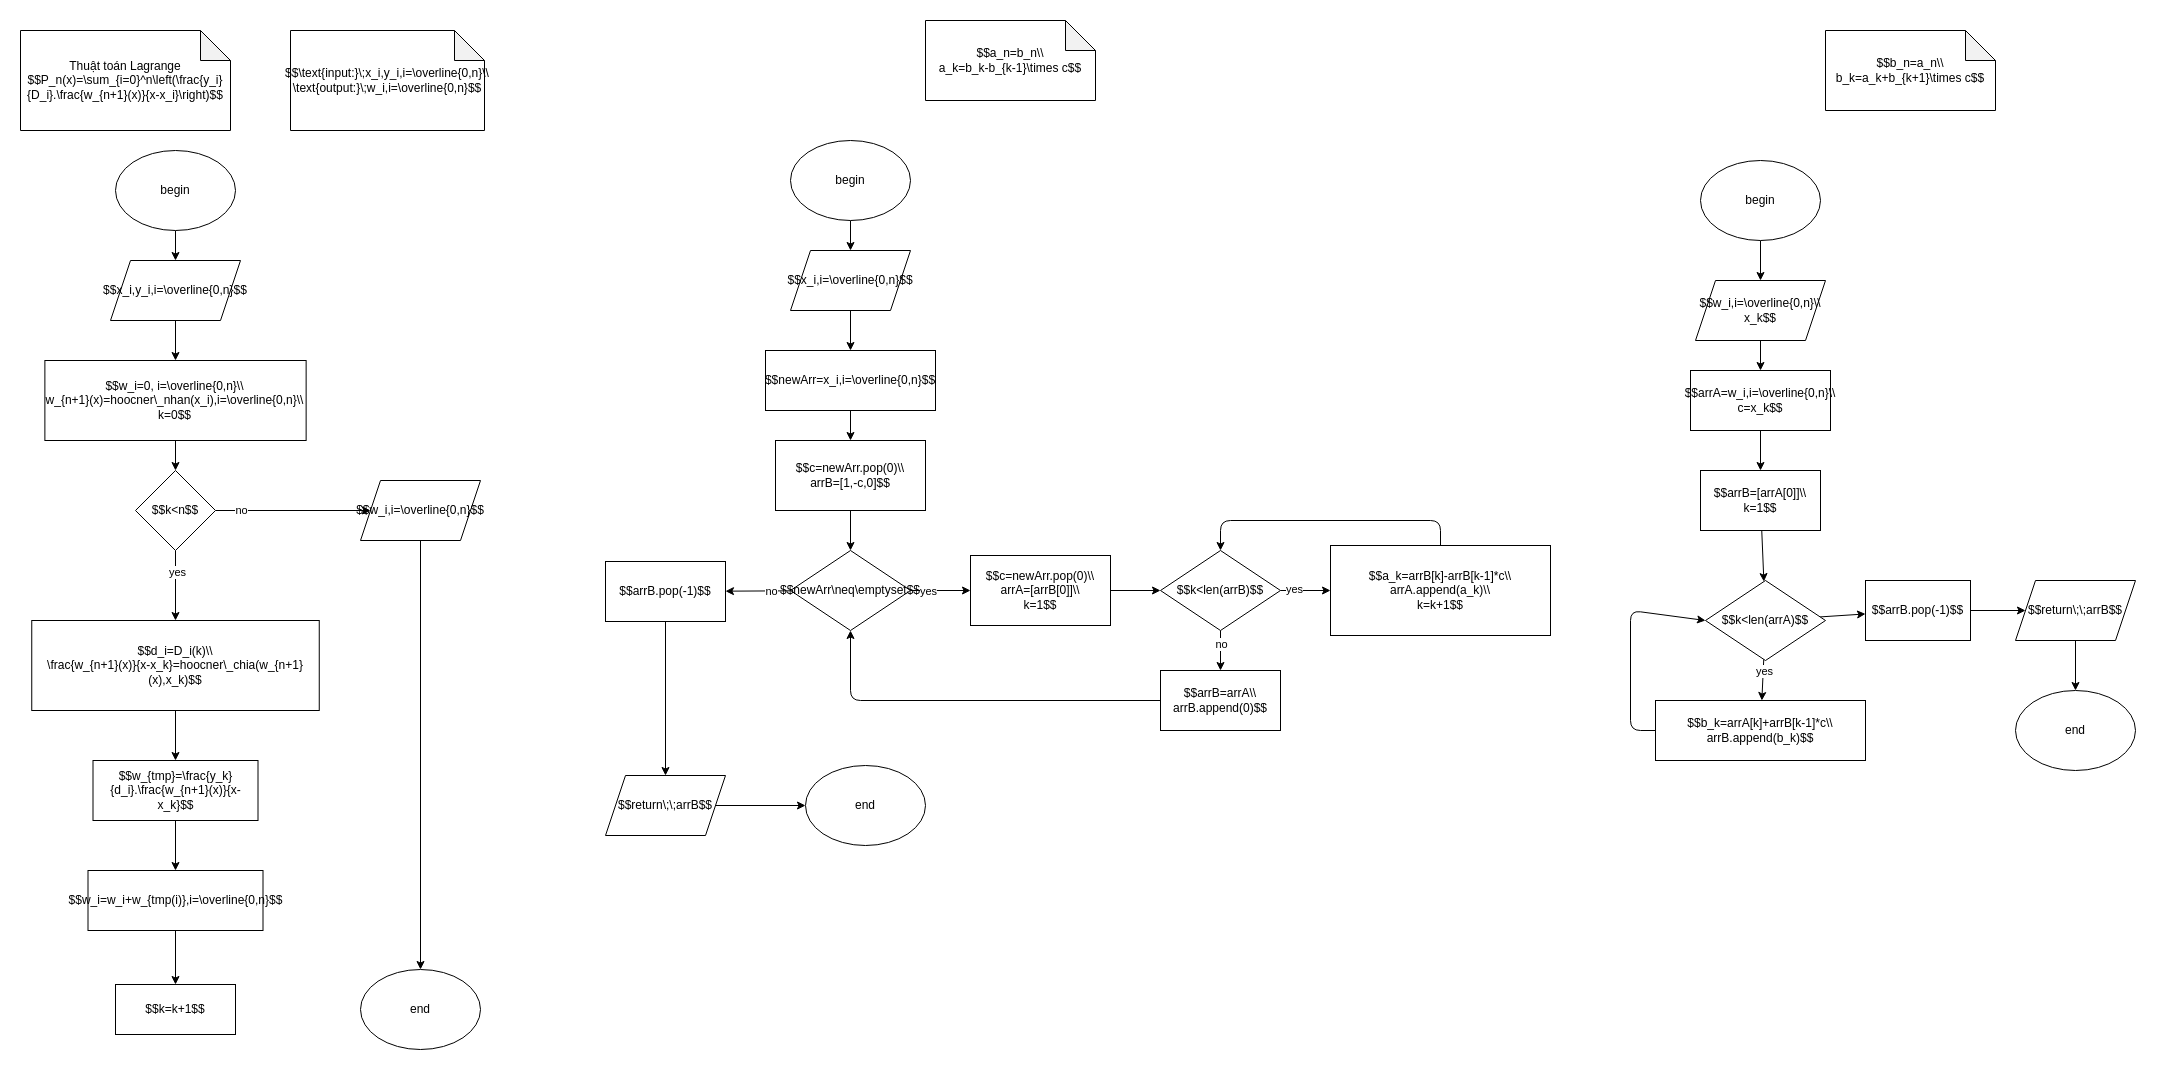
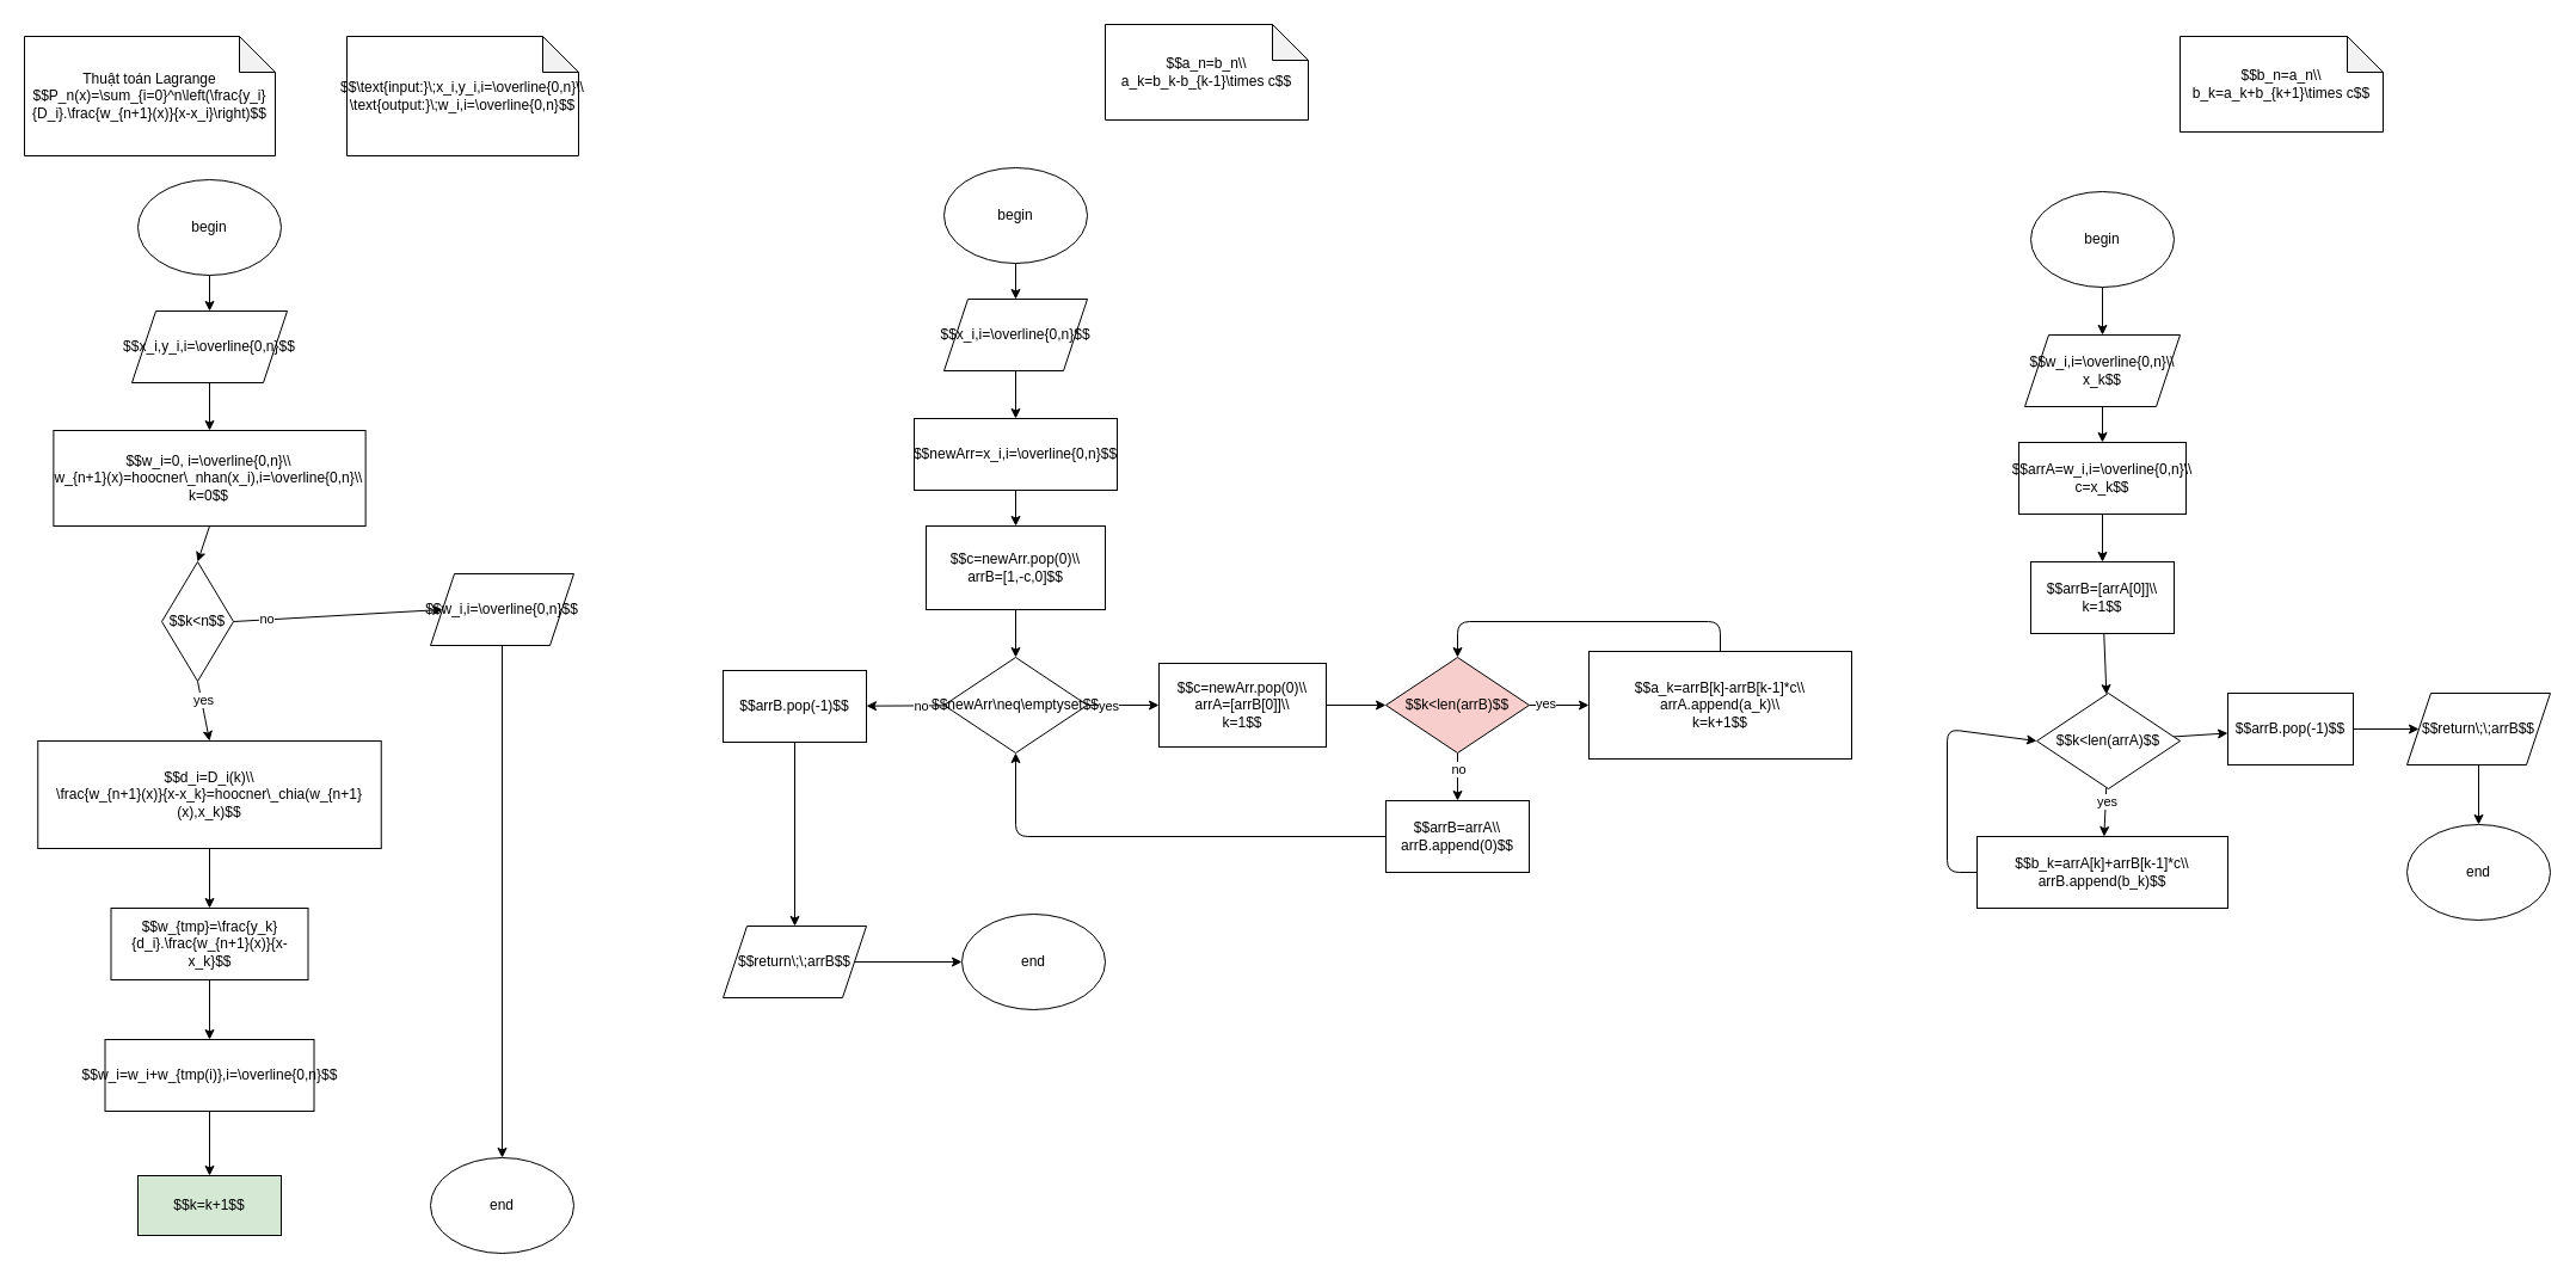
- <mxCell id="10" value="$$k&amp;lt;n$$" style="rhombus;whiteSpace=wrap;html=1;" parent="1" vertex="1"><mxGeometry x="135" y="470" width="80" height="80" as="geometry" /></mxCell>
+ <mxCell id="10" value="$$k&amp;lt;n$$" style="rhombus;whiteSpace=wrap;html=1;" parent="1" vertex="1"><mxGeometry x="135" y="470" width="60" height="100" as="geometry" /></mxCell>
- <mxCell id="48" value="$$k&amp;lt;len(arrB)$$" style="rhombus;whiteSpace=wrap;html=1;rounded=0;" parent="1" vertex="1"><mxGeometry x="1160" y="550" width="120" height="80" as="geometry" /></mxCell>
+ <mxCell id="48" value="$$k&amp;lt;len(arrB)$$" style="rhombus;whiteSpace=wrap;html=1;rounded=0;fillColor=#f8cecc;" parent="1" vertex="1"><mxGeometry x="1160" y="550" width="120" height="80" as="geometry" /></mxCell>
- <mxCell id="20" value="$$k=k+1$$" style="whiteSpace=wrap;html=1;rounded=0;" parent="1" vertex="1"><mxGeometry x="115" y="984" width="120" height="50" as="geometry" /></mxCell>
+ <mxCell id="20" value="$$k=k+1$$" style="whiteSpace=wrap;html=1;rounded=0;fillColor=#d5e8d4;" parent="1" vertex="1"><mxGeometry x="115" y="984" width="120" height="50" as="geometry" /></mxCell>
